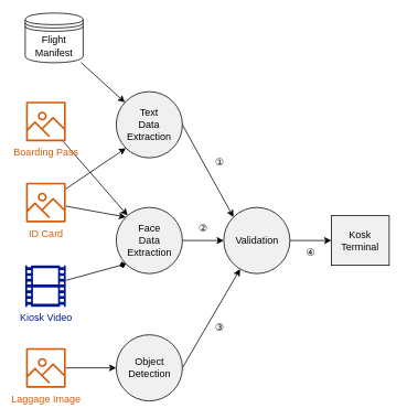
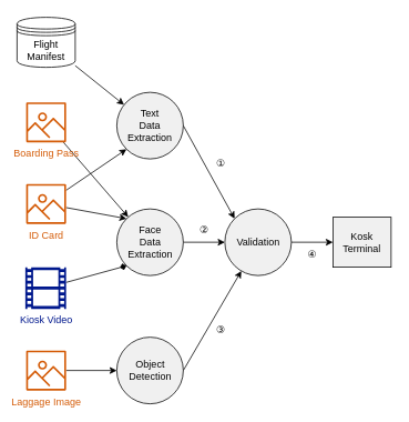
- <mxCell id="3" value="Flight Manifest" style="shape=datastore;whiteSpace=wrap;html=1;" vertex="1" parent="1"><mxGeometry x="30" y="15" width="70" height="60" as="geometry" /></mxCell>
+ <mxCell id="3" value="Flight Manifest" style="shape=datastore;whiteSpace=wrap;html=1;" vertex="1" parent="1"><mxGeometry x="20" y="20" width="70" height="60" as="geometry" /></mxCell>
